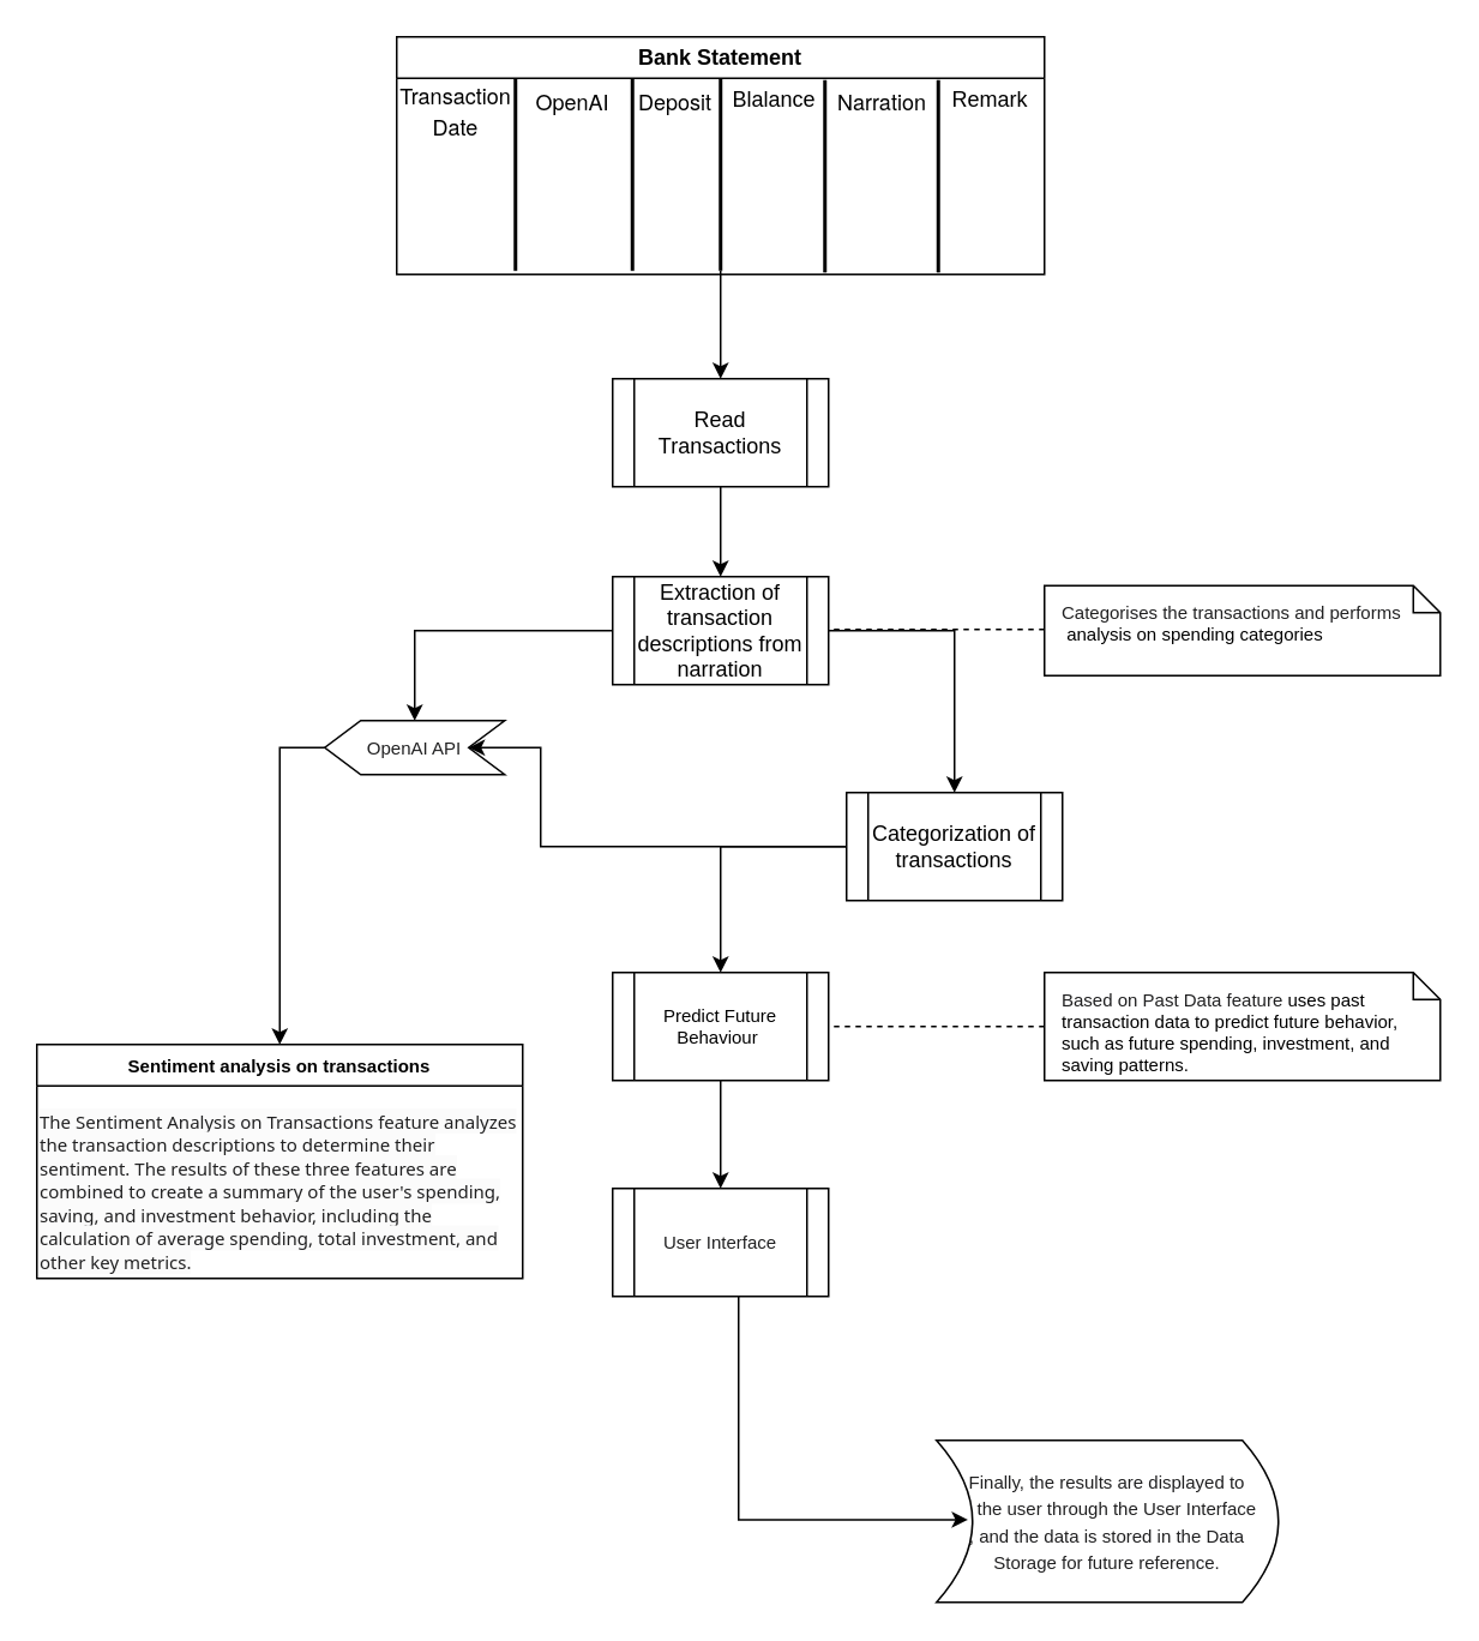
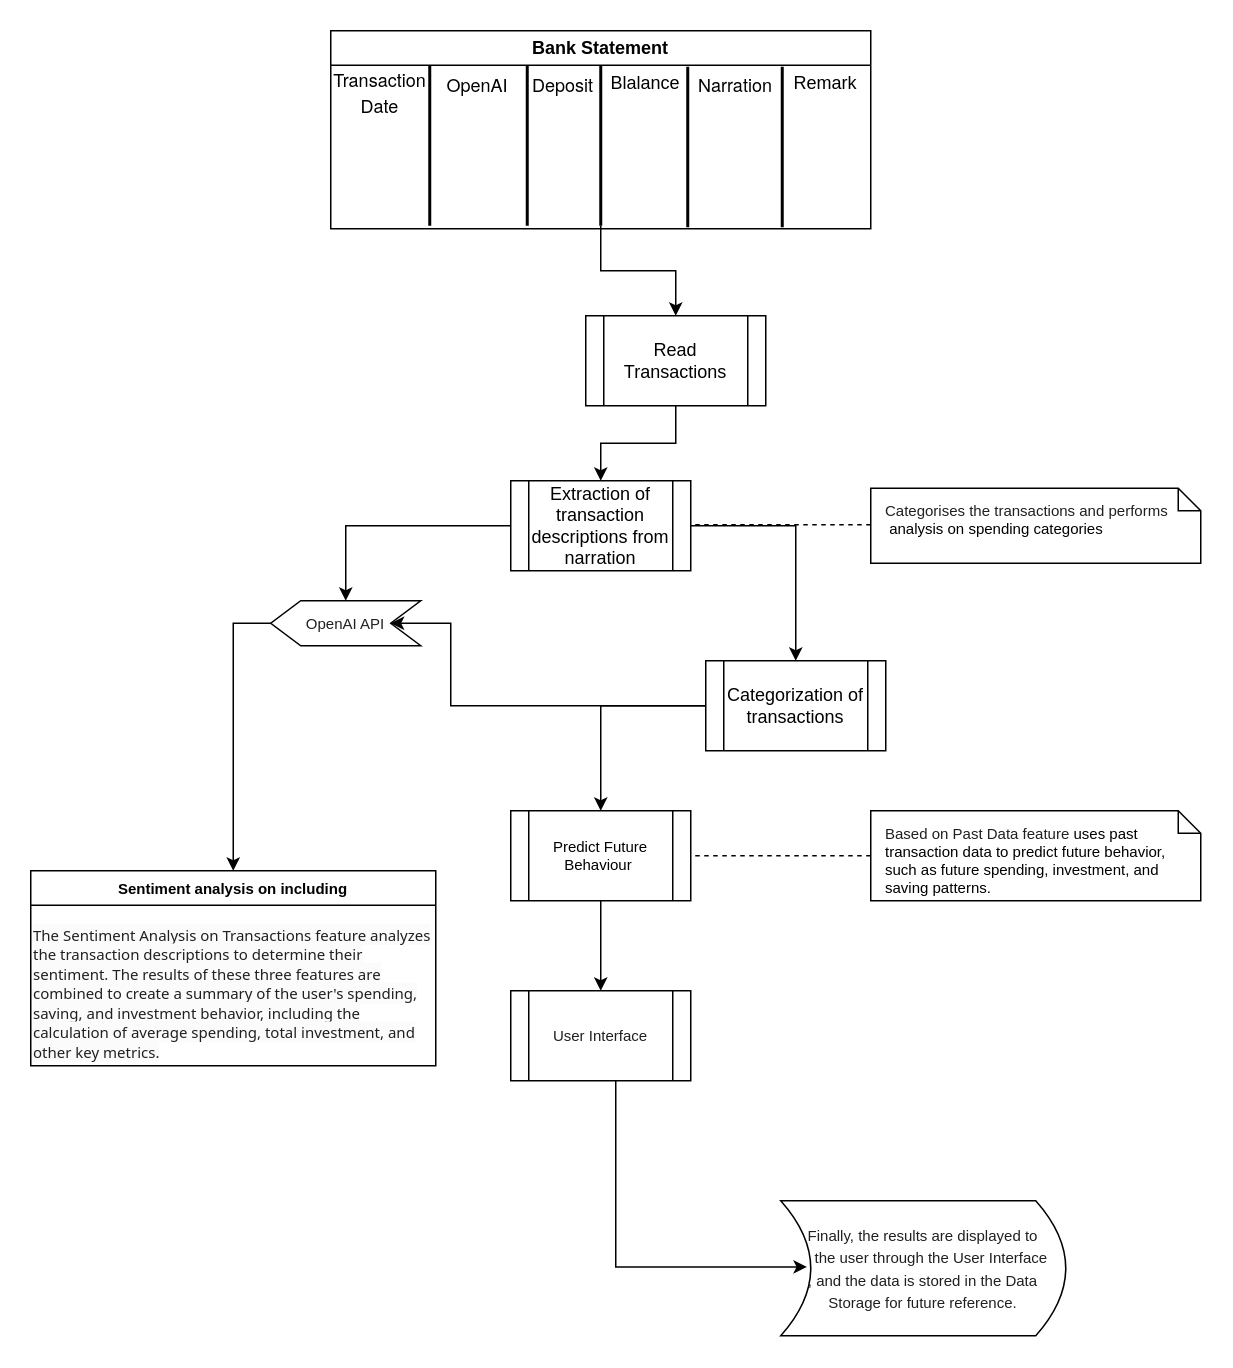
- <mxCell id="15" value="Read Transactions" style="shape=process;whiteSpace=wrap;html=1;backgroundOutline=1;fontSize=12;" vertex="1" parent="1"><mxGeometry x="340" y="210" width="120" height="60" as="geometry" /></mxCell>
+ <mxCell id="15" value="Read Transactions" style="shape=process;whiteSpace=wrap;html=1;backgroundOutline=1;fontSize=12;" vertex="1" parent="1"><mxGeometry x="390" y="210" width="120" height="60" as="geometry" /></mxCell>
- <mxCell id="25" value="Sentiment analysis on transactions" style="swimlane;whiteSpace=wrap;html=1;fontSize=10;" vertex="1" parent="1"><mxGeometry x="20" y="580" width="270" height="130" as="geometry" /></mxCell>
+ <mxCell id="25" value="Sentiment analysis on including" style="swimlane;whiteSpace=wrap;html=1;fontSize=10;" vertex="1" parent="1"><mxGeometry x="20" y="580" width="270" height="130" as="geometry" /></mxCell>
